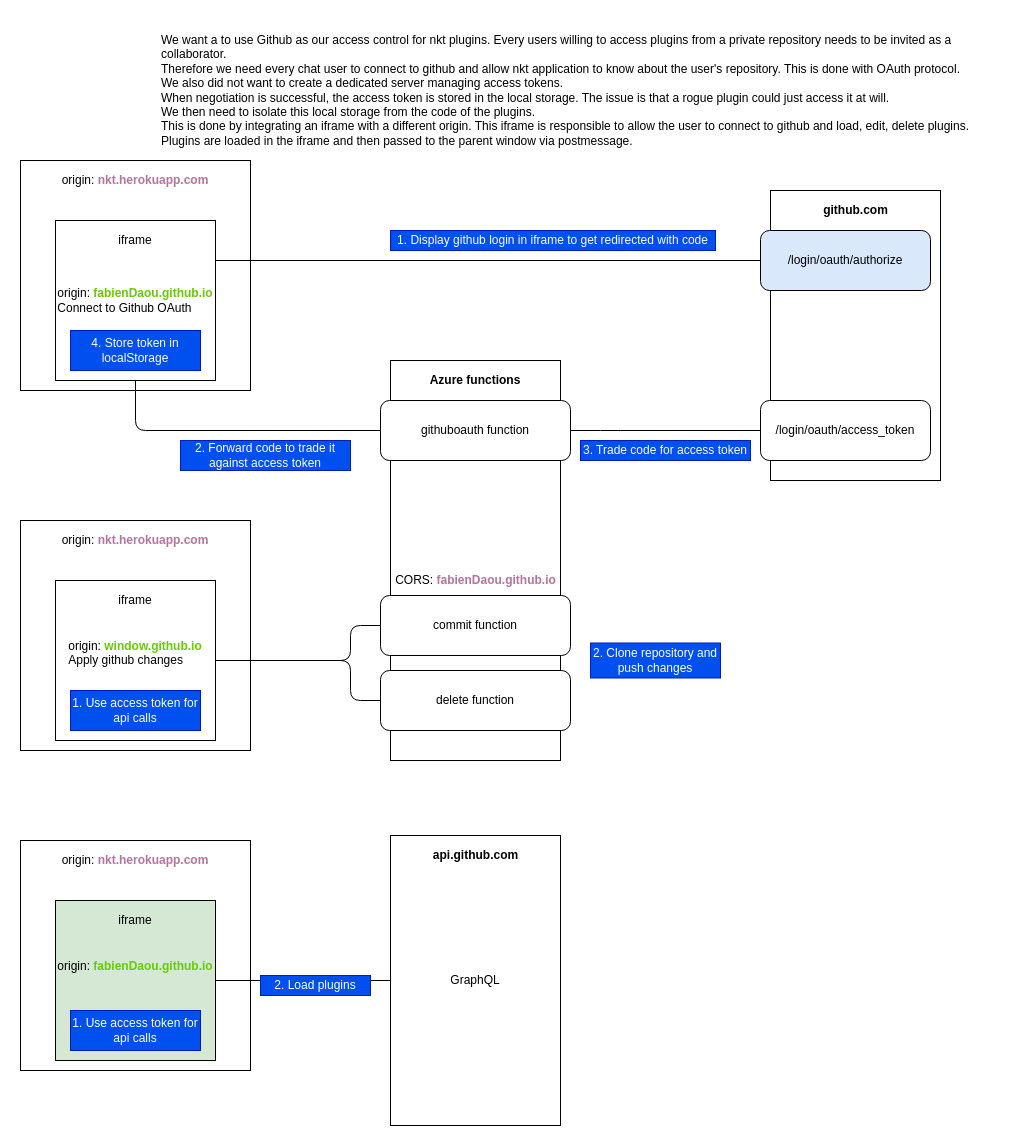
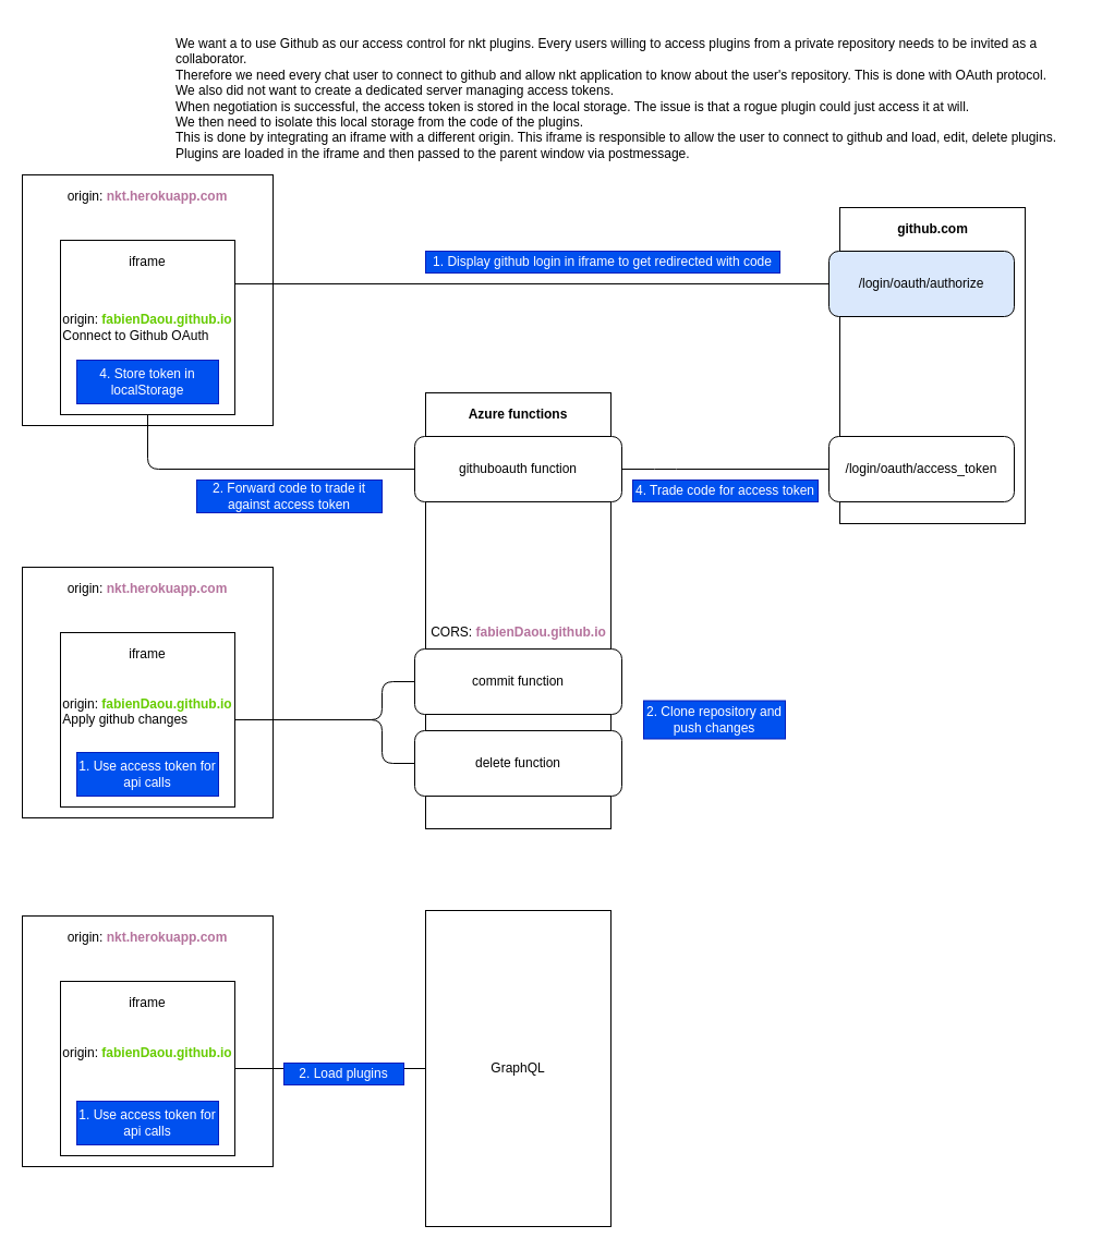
- <mxCell id="18" value="3. Trade code for access token" style="text;html=1;strokeColor=#001DBC;fillColor=#0050ef;align=center;verticalAlign=middle;whiteSpace=wrap;rounded=0;fontColor=#ffffff;" vertex="1" parent="1"><mxGeometry x="580" y="440" width="170" height="20" as="geometry" /></mxCell>
+ <mxCell id="18" value="4. Trade code for access token" style="text;html=1;strokeColor=#001DBC;fillColor=#0050ef;align=center;verticalAlign=middle;whiteSpace=wrap;rounded=0;fontColor=#ffffff;" vertex="1" parent="1"><mxGeometry x="580" y="440" width="170" height="20" as="geometry" /></mxCell>
- <mxCell id="21" value="&lt;div style=&quot;text-align: left&quot;&gt;&lt;/div&gt;&lt;div style=&quot;text-align: left&quot;&gt;origin:&amp;nbsp;&lt;b&gt;&lt;font color=&quot;#66cc00&quot;&gt;window.github.io&lt;/font&gt;&lt;/b&gt;&lt;/div&gt;&lt;span&gt;&lt;div style=&quot;text-align: left&quot;&gt;Apply github changes&lt;/div&gt;&lt;/span&gt;&lt;div style=&quot;text-align: left&quot;&gt;&lt;br&gt;&lt;/div&gt;" style="whiteSpace=wrap;html=1;aspect=fixed;" vertex="1" parent="1"><mxGeometry x="55" y="580" width="160" height="160" as="geometry" /></mxCell>
+ <mxCell id="21" value="&lt;div style=&quot;text-align: left&quot;&gt;&lt;/div&gt;&lt;div style=&quot;text-align: left&quot;&gt;origin:&amp;nbsp;&lt;b&gt;&lt;font color=&quot;#66cc00&quot;&gt;fabienDaou.github.io&lt;/font&gt;&lt;/b&gt;&lt;/div&gt;&lt;span&gt;&lt;div style=&quot;text-align: left&quot;&gt;Apply github changes&lt;/div&gt;&lt;/span&gt;&lt;div style=&quot;text-align: left&quot;&gt;&lt;br&gt;&lt;/div&gt;" style="whiteSpace=wrap;html=1;aspect=fixed;" vertex="1" parent="1"><mxGeometry x="55" y="580" width="160" height="160" as="geometry" /></mxCell>
- <mxCell id="37" value="&lt;b&gt;api.github.com&lt;/b&gt;" style="text;html=1;strokeColor=none;fillColor=none;align=center;verticalAlign=middle;whiteSpace=wrap;rounded=0;" vertex="1" parent="1"><mxGeometry x="437.5" y="845" width="75" height="20" as="geometry" /></mxCell>
- <mxCell id="31" value="&lt;div style=&quot;text-align: left&quot;&gt;origin:&amp;nbsp;&lt;b&gt;&lt;font color=&quot;#66cc00&quot;&gt;fabienDaou.github.io&lt;/font&gt;&lt;/b&gt;&lt;/div&gt;&lt;div style=&quot;text-align: left&quot;&gt;&lt;br&gt;&lt;/div&gt;&lt;div style=&quot;text-align: left&quot;&gt;&lt;br&gt;&lt;/div&gt;" style="whiteSpace=wrap;html=1;aspect=fixed;fillColor=#d5e8d4;" vertex="1" parent="1"><mxGeometry x="55" y="900" width="160" height="160" as="geometry" /></mxCell>
+ <mxCell id="31" value="&lt;div style=&quot;text-align: left&quot;&gt;origin:&amp;nbsp;&lt;b&gt;&lt;font color=&quot;#66cc00&quot;&gt;fabienDaou.github.io&lt;/font&gt;&lt;/b&gt;&lt;/div&gt;&lt;div style=&quot;text-align: left&quot;&gt;&lt;br&gt;&lt;/div&gt;&lt;div style=&quot;text-align: left&quot;&gt;&lt;br&gt;&lt;/div&gt;" style="whiteSpace=wrap;html=1;aspect=fixed;" vertex="1" parent="1"><mxGeometry x="55" y="900" width="160" height="160" as="geometry" /></mxCell>
